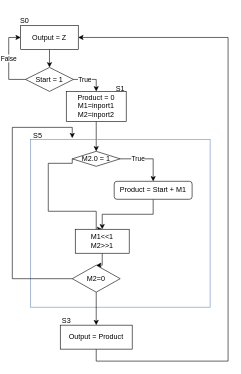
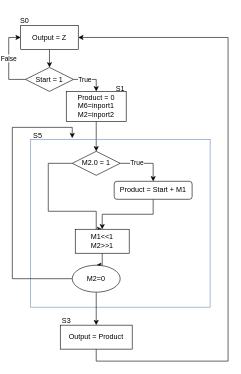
- <mxCell id="10" value="Product = 0&lt;br style=&quot;border-color: var(--border-color);&quot;&gt;M1=inport1&lt;br style=&quot;border-color: var(--border-color);&quot;&gt;M2=inport2" style="rounded=0;whiteSpace=wrap;html=1;" vertex="1" parent="1"><mxGeometry x="110" y="152" width="100" height="50" as="geometry" /></mxCell>
+ <mxCell id="10" value="Product = 0&lt;br style=&quot;border-color: var(--border-color);&quot;&gt;M6=inport1&lt;br style=&quot;border-color: var(--border-color);&quot;&gt;M2=inport2" style="rounded=0;whiteSpace=wrap;html=1;" vertex="1" parent="1"><mxGeometry x="110" y="152" width="100" height="50" as="geometry" /></mxCell>
- <mxCell id="14" value="M2.0 = 1" style="rhombus;whiteSpace=wrap;html=1;" vertex="1" parent="1"><mxGeometry x="120" y="252" width="80" height="25" as="geometry" /></mxCell>
+ <mxCell id="14" value="M2.0 = 1" style="rhombus;whiteSpace=wrap;html=1;" vertex="1" parent="1"><mxGeometry x="120" y="252" width="80" height="40" as="geometry" /></mxCell>
- <mxCell id="26" value="M2=0" style="rhombus;whiteSpace=wrap;html=1;" vertex="1" parent="1"><mxGeometry x="120" y="442" width="80" height="45" as="geometry" /></mxCell>
+ <mxCell id="26" value="M2=0" style="ellipse;whiteSpace=wrap;html=1;" vertex="1" parent="1"><mxGeometry x="120" y="442" width="80" height="45" as="geometry" /></mxCell>
